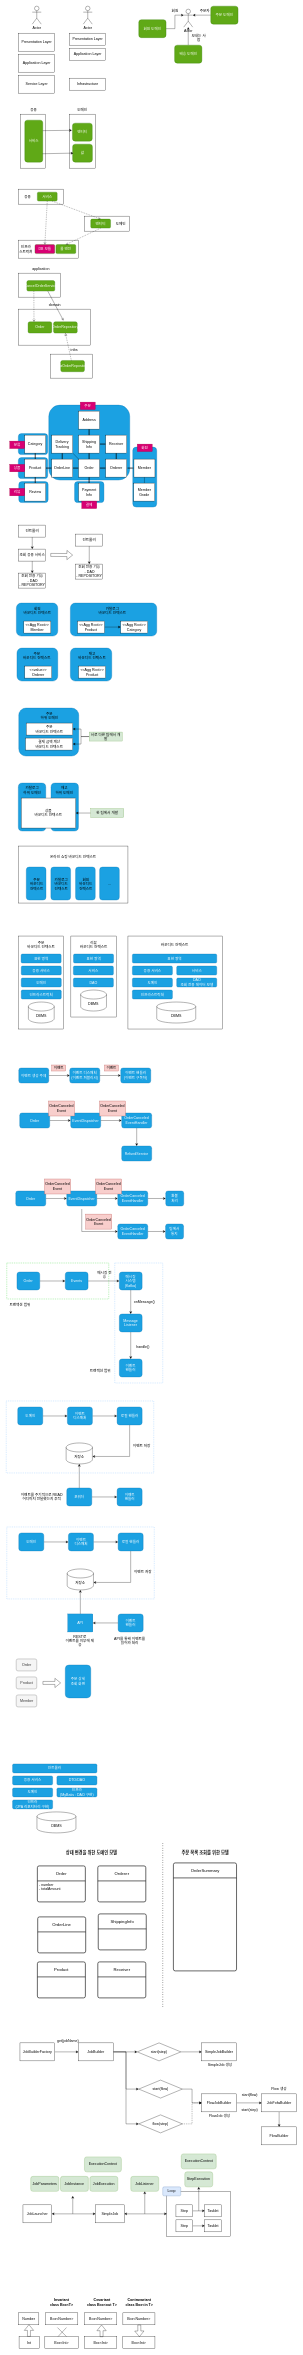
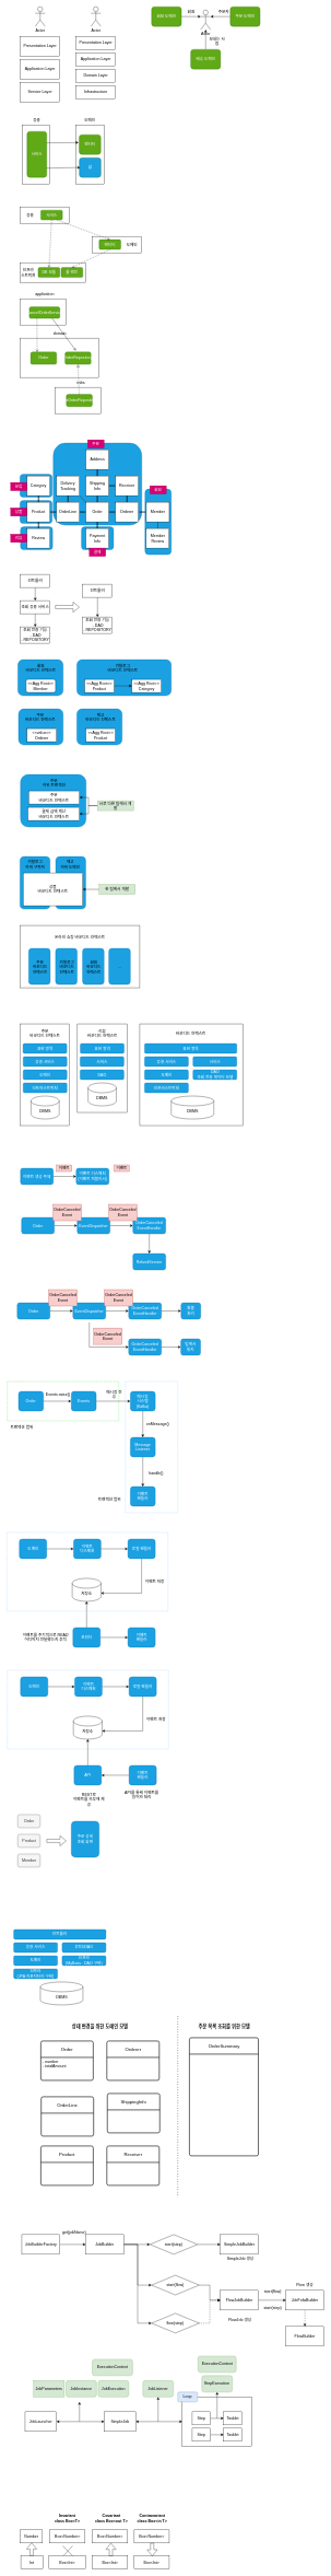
- <mxCell id="111" value="회원 도메인" style="rounded=1;whiteSpace=wrap;html=1;fillColor=#60a917;fontColor=#ffffff;strokeColor=#2D7600;" parent="1" vertex="1"><mxGeometry x="462" y="65" width="91" height="60" as="geometry" /></mxCell>
+ <mxCell id="111" value="회원 도메인" style="rounded=1;whiteSpace=wrap;html=1;fillColor=#60a917;fontColor=#ffffff;strokeColor=#2D7600;" parent="1" vertex="1"><mxGeometry x="462" y="20" width="91" height="60" as="geometry" /></mxCell>
+ <mxCell id="14" value="Domain Layer" style="rounded=0;whiteSpace=wrap;html=1;" parent="1" vertex="1"><mxGeometry x="232" y="210" width="120" height="40" as="geometry" /></mxCell>
- <mxCell id="21" value="값" style="rounded=1;whiteSpace=wrap;html=1;fillColor=#60a917;fontColor=#ffffff;strokeColor=#2D7600;" parent="1" vertex="1"><mxGeometry x="241.5" y="480" width="66" height="60" as="geometry" /></mxCell>
+ <mxCell id="21" value="값" style="rounded=1;whiteSpace=wrap;html=1;fillColor=#1ba1e2;fontColor=#ffffff;strokeColor=#2D7600;" parent="1" vertex="1"><mxGeometry x="241.5" y="480" width="66" height="60" as="geometry" /></mxCell>
- <mxCell id="31" value="DB 모듈" style="rounded=1;whiteSpace=wrap;html=1;fillColor=#d80073;fontColor=#ffffff;strokeColor=#2D7600;" parent="1" vertex="1"><mxGeometry x="116" y="815" width="66" height="30" as="geometry" /></mxCell>
+ <mxCell id="31" value="DB 모듈" style="rounded=1;whiteSpace=wrap;html=1;fillColor=#60a917;fontColor=#ffffff;strokeColor=#2D7600;" parent="1" vertex="1"><mxGeometry x="116" y="815" width="66" height="30" as="geometry" /></mxCell>
- <mxCell id="44" value="OrderRepository" style="rounded=1;whiteSpace=wrap;html=1;fillColor=#60a917;fontColor=#ffffff;strokeColor=#2D7600;" parent="1" vertex="1"><mxGeometry x="178" y="1072.5" width="79" height="37.5" as="geometry" /></mxCell>
+ <mxCell id="44" value="OrderRepository" style="rounded=1;whiteSpace=wrap;html=1;fillColor=#60a917;fontColor=#ffffff;strokeColor=#2D7600;" parent="1" vertex="1"><mxGeometry x="198" y="1072.5" width="79" height="37.5" as="geometry" /></mxCell>
- <mxCell id="79" value="Member&lt;br&gt;Grade" style="rounded=0;whiteSpace=wrap;html=1;" parent="1" vertex="1"><mxGeometry x="445.5" y="1610" width="70" height="60" as="geometry" /></mxCell>
+ <mxCell id="79" value="Member&lt;br&gt;Review" style="rounded=0;whiteSpace=wrap;html=1;" parent="1" vertex="1"><mxGeometry x="445.5" y="1610" width="70" height="60" as="geometry" /></mxCell>
- <mxCell id="99" value="&amp;lt;&amp;lt;Agg Root&amp;gt;&amp;gt;&lt;br&gt;Member" style="rounded=0;whiteSpace=wrap;html=1;" parent="1" vertex="1"><mxGeometry x="79" y="2070" width="90" height="40" as="geometry" /></mxCell>
+ <mxCell id="99" value="&amp;lt;&amp;lt;Agg Root&amp;gt;&amp;gt;&lt;br&gt;Member" style="whiteSpace=wrap;html=1;rounded=1;" parent="1" vertex="1"><mxGeometry x="79" y="2070" width="90" height="40" as="geometry" /></mxCell>
- <mxCell id="120" value="주문&lt;br&gt;하위 도메인" style="text;html=1;strokeColor=none;fillColor=none;align=center;verticalAlign=middle;whiteSpace=wrap;rounded=0;" parent="1" vertex="1"><mxGeometry x="93.25" y="2370" width="142.5" height="30" as="geometry" /></mxCell>
+ <mxCell id="120" value="주문&lt;br&gt;하위 트랜잭션" style="text;html=1;strokeColor=none;fillColor=none;align=center;verticalAlign=middle;whiteSpace=wrap;rounded=0;" parent="1" vertex="1"><mxGeometry x="93.25" y="2370" width="142.5" height="30" as="geometry" /></mxCell>
- <mxCell id="128" value="카탈로그&lt;br&gt;하위 도메인" style="text;html=1;strokeColor=none;fillColor=none;align=center;verticalAlign=middle;whiteSpace=wrap;rounded=0;" parent="1" vertex="1"><mxGeometry x="65.13" y="2620" width="83.75" height="30" as="geometry" /></mxCell>
+ <mxCell id="128" value="카탈로그&lt;br&gt;하위 구독자" style="text;html=1;strokeColor=none;fillColor=none;align=center;verticalAlign=middle;whiteSpace=wrap;rounded=0;" parent="1" vertex="1"><mxGeometry x="65.13" y="2620" width="83.75" height="30" as="geometry" /></mxCell>
- <mxCell id="167" style="edgeStyle=orthogonalEdgeStyle;rounded=0;orthogonalLoop=1;jettySize=auto;html=1;" parent="1" source="168" target="169" edge="1"><mxGeometry relative="1" as="geometry" /></mxCell>
- <mxCell id="169" value="이벤트 핸들러&lt;br&gt;(이벤트 구독자)" style="rounded=1;whiteSpace=wrap;html=1;fillColor=#1ba1e2;fontColor=#ffffff;strokeColor=#006EAF;" parent="1" vertex="1"><mxGeometry x="402" y="3560" width="100" height="50" as="geometry" /></mxCell>
+ <mxCell id="204" value="Events.raise()" style="text;html=1;align=center;verticalAlign=middle;whiteSpace=wrap;rounded=0;" parent="1" vertex="1"><mxGeometry x="152.75" y="4240" width="46.5" height="20" as="geometry" /></mxCell>
- <mxCell id="233" value="API" style="whiteSpace=wrap;html=1;fillColor=#1ba1e2;fontColor=#ffffff;strokeColor=#006EAF;rounded=0;" parent="1" vertex="1"><mxGeometry x="225.47" y="5380" width="83.5" height="60" as="geometry" /></mxCell>
+ <mxCell id="233" value="API" style="rounded=1;whiteSpace=wrap;html=1;fillColor=#1ba1e2;fontColor=#ffffff;strokeColor=#006EAF;" parent="1" vertex="1"><mxGeometry x="225.47" y="5380" width="83.5" height="60" as="geometry" /></mxCell>
- <mxCell id="237" value="REST로&lt;br&gt;이벤트를 외부에 제공" style="text;html=1;align=center;verticalAlign=middle;whiteSpace=wrap;rounded=0;" parent="1" vertex="1"><mxGeometry x="212" y="5450" width="107.5" height="40" as="geometry" /></mxCell>
+ <mxCell id="237" value="REST로&lt;br&gt;이벤트를 외부에 제공" style="text;html=1;align=center;verticalAlign=middle;whiteSpace=wrap;rounded=0;" parent="1" vertex="1"><mxGeometry x="217" y="5465" width="107.5" height="40" as="geometry" /></mxCell>
- <mxCell id="281" value="&amp;nbsp;FlowJob 생성" style="text;html=1;strokeColor=none;fillColor=none;align=center;verticalAlign=middle;whiteSpace=wrap;rounded=0;" parent="1" vertex="1"><mxGeometry x="679" y="7040" width="102" height="30" as="geometry" /></mxCell>
+ <mxCell id="281" value="&amp;nbsp;FlowJob 생성" style="text;html=1;strokeColor=none;fillColor=none;align=center;verticalAlign=middle;whiteSpace=wrap;rounded=0;" parent="1" vertex="1"><mxGeometry x="679" y="7055" width="102" height="30" as="geometry" /></mxCell>
- <mxCell id="282" style="edgeStyle=orthogonalEdgeStyle;rounded=0;orthogonalLoop=1;jettySize=auto;html=1;" parent="1" source="283" target="284" edge="1"><mxGeometry relative="1" as="geometry" /></mxCell>
+ <mxCell id="282" style="edgeStyle=orthogonalEdgeStyle;rounded=0;orthogonalLoop=1;jettySize=auto;html=1;dashed=1;" parent="1" source="283" target="284" edge="1"><mxGeometry relative="1" as="geometry" /></mxCell>
- <mxCell id="299" value="JobParameters" style="rounded=1;whiteSpace=wrap;html=1;fillColor=#d5e8d4;strokeColor=#82b366;" parent="1" vertex="1"><mxGeometry x="101.81" y="7255" width="94" height="50" as="geometry" /></mxCell>
+ <mxCell id="299" value="JobParameters" style="whiteSpace=wrap;html=1;fillColor=#d5e8d4;strokeColor=#82b366;rounded=0;" parent="1" vertex="1"><mxGeometry x="101.81" y="7255" width="94" height="50" as="geometry" /></mxCell>
